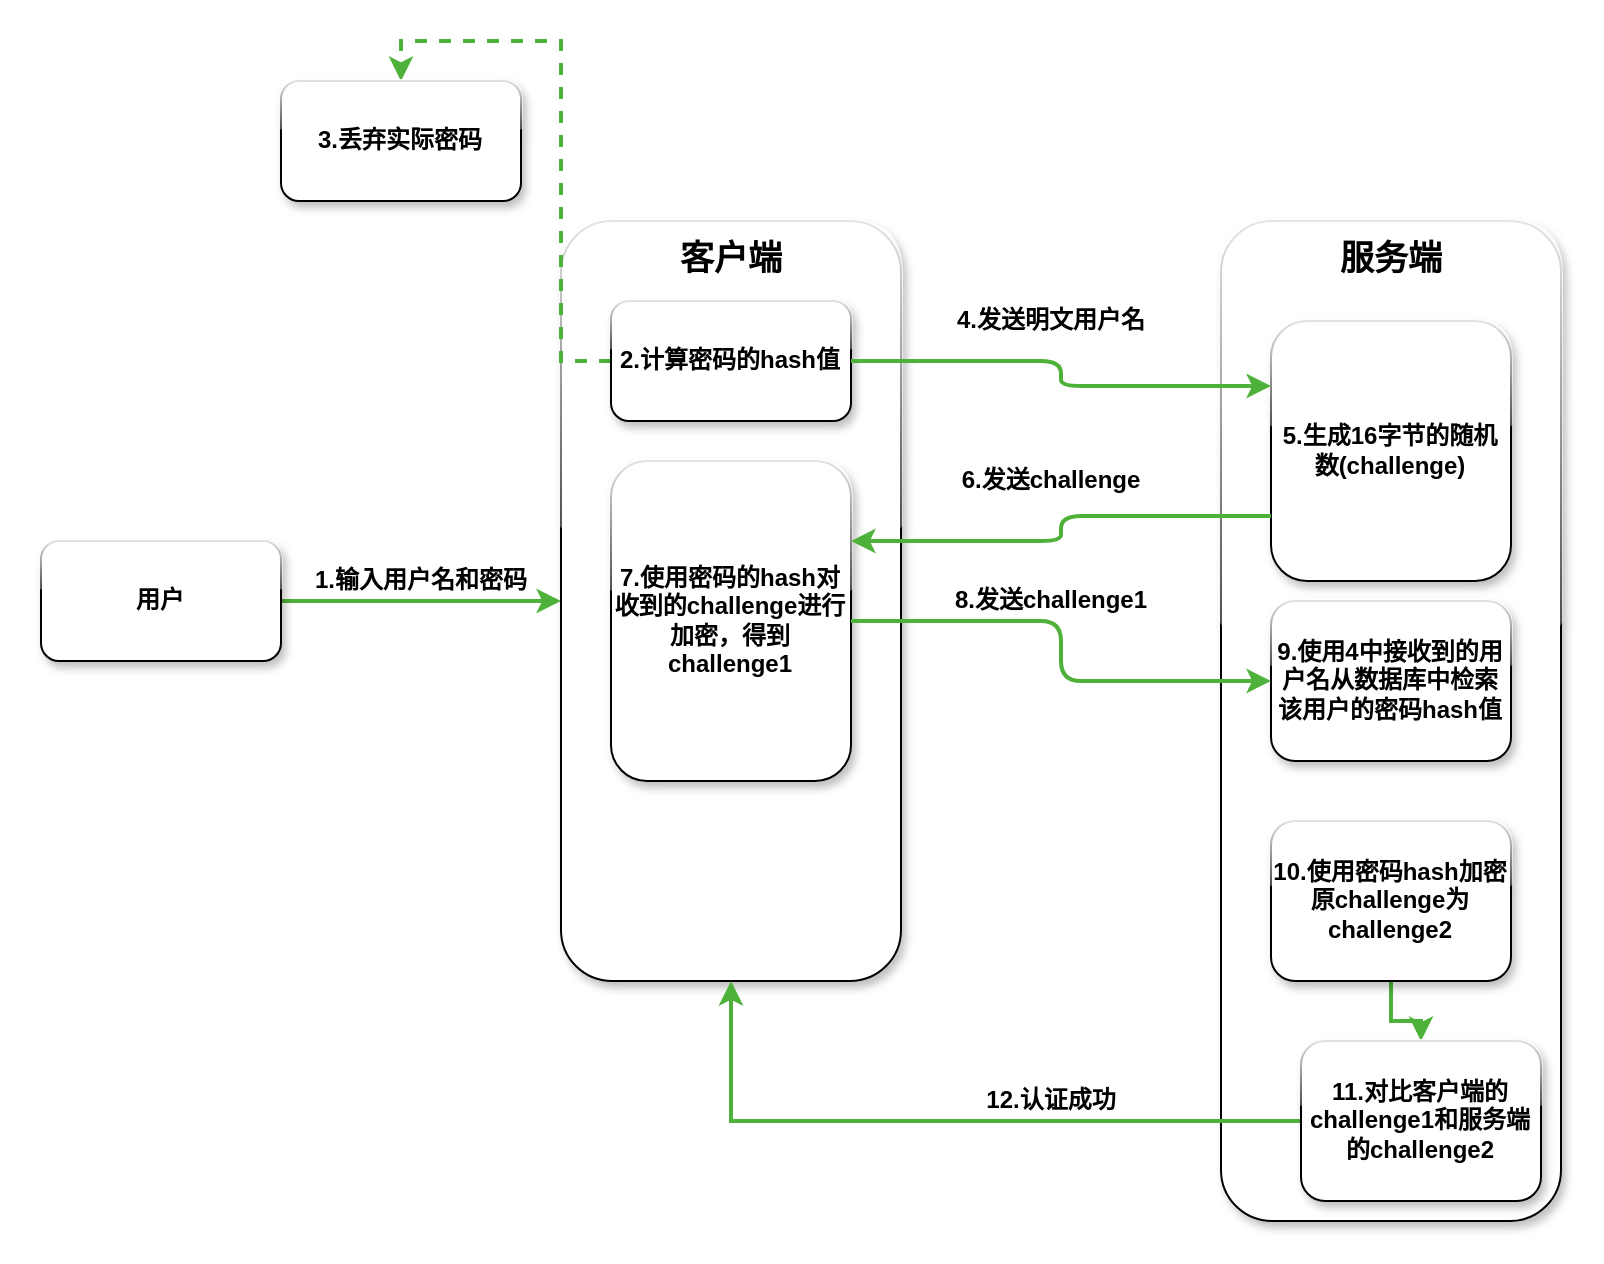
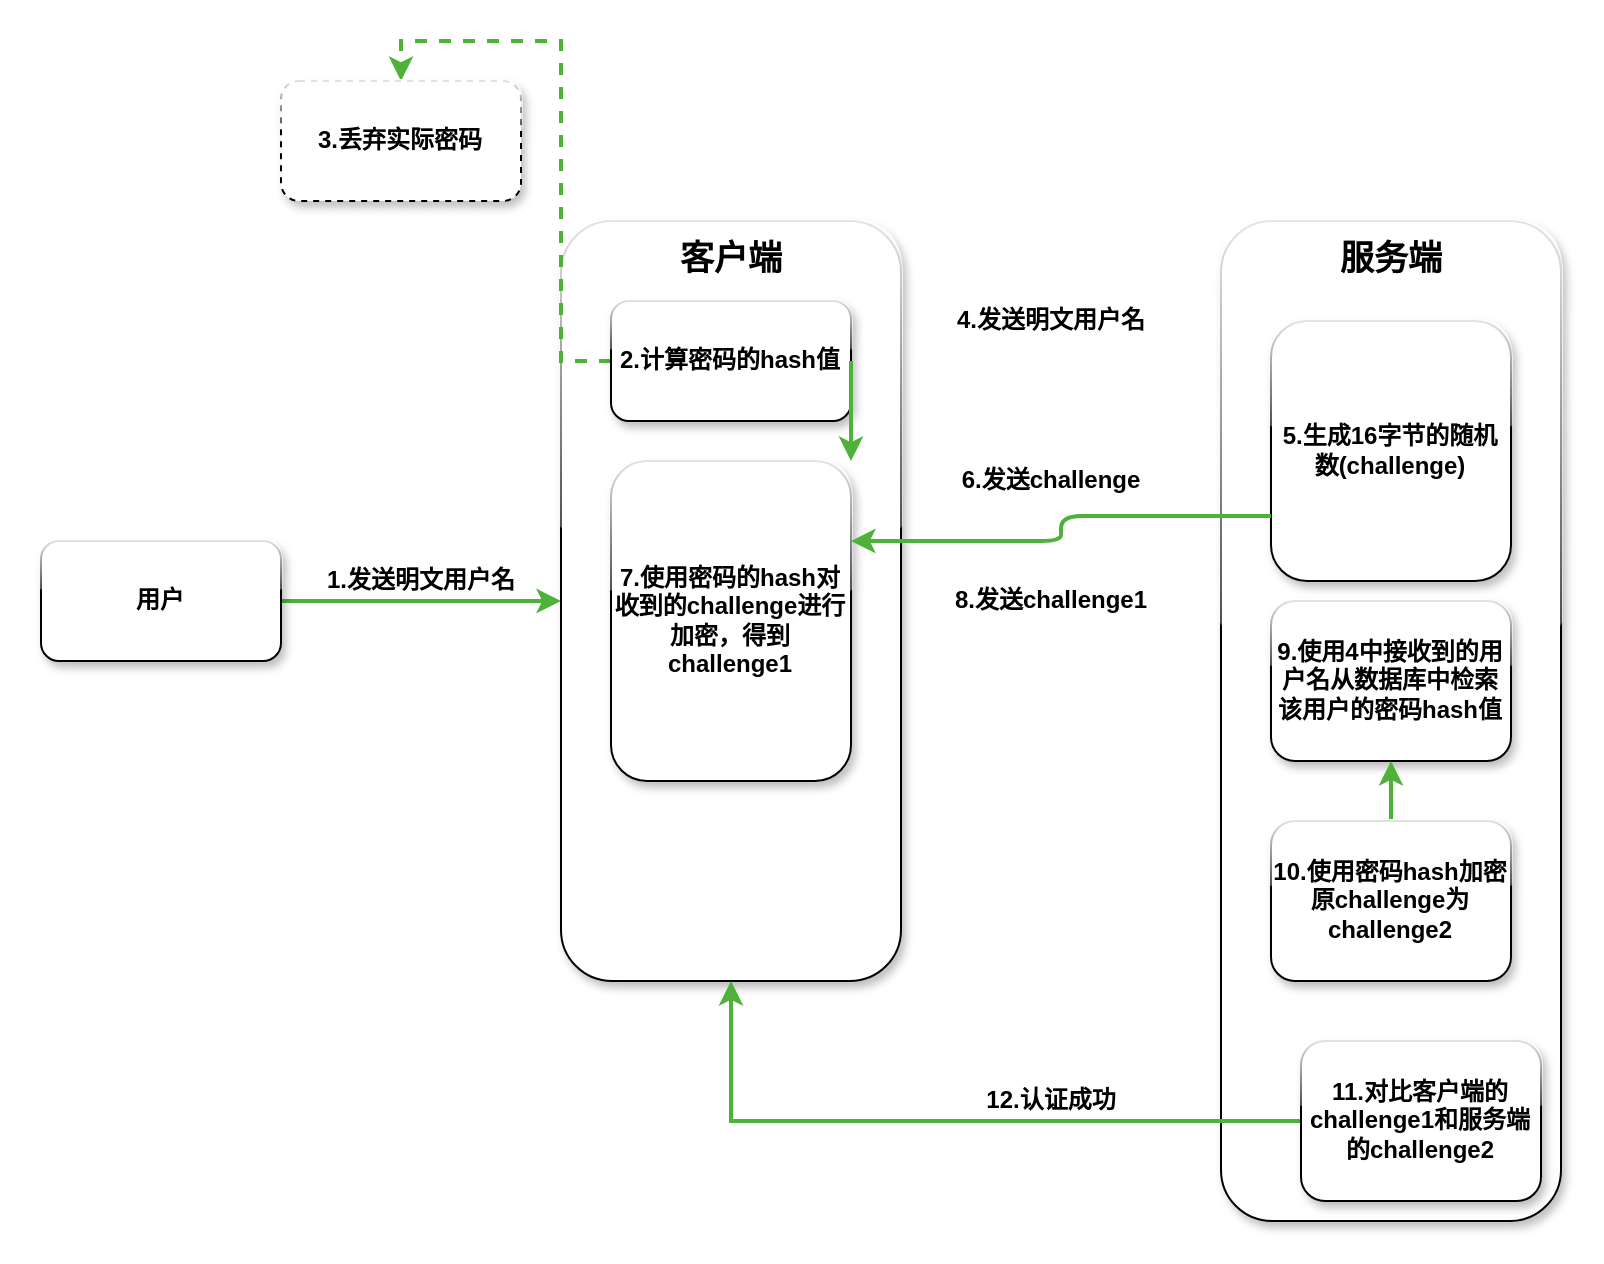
- <mxCell id="11" value="3.丢弃实际密码" style="rounded=1;whiteSpace=wrap;html=1;shadow=1;glass=1;strokeColor=#000000;strokeWidth=1;fillColor=#ffffff;fontColor=none;fontStyle=1" vertex="1" parent="1"><mxGeometry x="140" y="40" width="120" height="60" as="geometry" /></mxCell>
+ <mxCell id="11" value="3.丢弃实际密码" style="rounded=1;whiteSpace=wrap;html=1;shadow=1;glass=1;strokeColor=#000000;strokeWidth=1;fillColor=#ffffff;fontColor=none;fontStyle=1;dashed=1;" vertex="1" parent="1"><mxGeometry x="140" y="40" width="120" height="60" as="geometry" /></mxCell>
- <mxCell id="15" value="" style="edgeStyle=elbowEdgeStyle;elbow=horizontal;endArrow=classic;html=1;strokeColor=#4EB13A;strokeWidth=2;fontSize=17;fontColor=none;exitX=1;exitY=0.5;exitDx=0;exitDy=0;entryX=0;entryY=0.25;entryDx=0;entryDy=0;" edge="1" parent="1" source="9" target="10"><mxGeometry width="50" height="50" relative="1" as="geometry"><mxPoint x="20" y="560" as="sourcePoint" /><mxPoint x="70" y="510" as="targetPoint" /></mxGeometry></mxCell>
+ <mxCell id="15" value="" style="edgeStyle=elbowEdgeStyle;elbow=horizontal;endArrow=classic;html=1;strokeColor=#4EB13A;strokeWidth=2;fontSize=17;fontColor=none;exitX=1;exitY=0.5;exitDx=0;exitDy=0;" edge="1" parent="1" source="9" target="14"><mxGeometry width="50" height="50" relative="1" as="geometry"><mxPoint x="20" y="560" as="sourcePoint" /><mxPoint x="70" y="510" as="targetPoint" /></mxGeometry></mxCell>
- <mxCell id="6" value="1.输入用户名和密码" style="text;html=1;align=center;verticalAlign=middle;resizable=0;points=[];autosize=1;strokeWidth=2;fontStyle=1" vertex="1" parent="1"><mxGeometry x="150" y="280" width="120" height="20" as="geometry" /></mxCell>
+ <mxCell id="6" value="1.发送明文用户名" style="text;html=1;align=center;verticalAlign=middle;resizable=0;points=[];autosize=1;strokeWidth=2;fontStyle=1" vertex="1" parent="1"><mxGeometry x="150" y="280" width="120" height="20" as="geometry" /></mxCell>
- <mxCell id="24" value="" style="edgeStyle=elbowEdgeStyle;elbow=horizontal;endArrow=classic;html=1;strokeColor=#4EB13A;strokeWidth=2;fontSize=17;fontColor=none;exitX=1;exitY=0.5;exitDx=0;exitDy=0;entryX=0;entryY=0.5;entryDx=0;entryDy=0;" edge="1" parent="1" source="14" target="18"><mxGeometry width="50" height="50" relative="1" as="geometry"><mxPoint x="20" y="680" as="sourcePoint" /><mxPoint x="70" y="630" as="targetPoint" /></mxGeometry></mxCell>
- <mxCell id="19" value="" style="edgeStyle=orthogonalEdgeStyle;rounded=0;orthogonalLoop=1;jettySize=auto;html=1;strokeColor=#4EB13A;strokeWidth=2;fontSize=17;fontColor=none;" edge="1" parent="1" source="20" target="22"><mxGeometry relative="1" as="geometry" /></mxCell>
+ <mxCell id="19" value="" style="edgeStyle=orthogonalEdgeStyle;rounded=0;orthogonalLoop=1;jettySize=auto;html=1;strokeColor=#4EB13A;strokeWidth=2;fontSize=17;fontColor=none;" edge="1" parent="1" source="20" target="18"><mxGeometry relative="1" as="geometry" /></mxCell>
